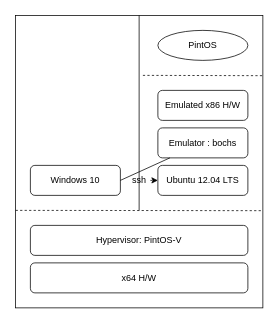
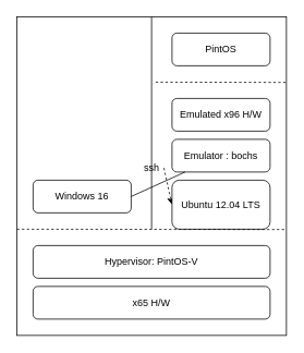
- <mxCell id="10" value="PintOS" style="ellipse;whiteSpace=wrap;html=1;" parent="1" vertex="1"><mxGeometry x="210" y="40" width="120" height="40" as="geometry" /></mxCell>
+ <mxCell id="10" value="PintOS" style="rounded=1;whiteSpace=wrap;html=1;" parent="1" vertex="1"><mxGeometry x="210" y="40" width="120" height="40" as="geometry" /></mxCell>
- <mxCell id="9" value="Emulated x86 H/W" style="rounded=1;whiteSpace=wrap;html=1;" parent="1" vertex="1"><mxGeometry x="210" y="120" width="120" height="40" as="geometry" /></mxCell>
+ <mxCell id="9" value="Emulated x96 H/W" style="rounded=1;whiteSpace=wrap;html=1;" parent="1" vertex="1"><mxGeometry x="210" y="120" width="120" height="40" as="geometry" /></mxCell>
- <mxCell id="6" value="Windows 10" style="rounded=1;whiteSpace=wrap;html=1;" parent="1" vertex="1"><mxGeometry x="40" y="220" width="120" height="40" as="geometry" /></mxCell>
+ <mxCell id="6" value="Windows 16" style="rounded=1;whiteSpace=wrap;html=1;" parent="1" vertex="1"><mxGeometry x="40" y="220" width="120" height="40" as="geometry" /></mxCell>
- <mxCell id="11" value="ssh" style="text;html=1;align=center;verticalAlign=middle;resizable=0;points=[];autosize=1;strokeColor=none;fillColor=none;" parent="1" vertex="1"><mxGeometry x="170" y="230" width="30" height="20" as="geometry" /></mxCell>
+ <mxCell id="11" value="ssh" style="text;html=1;align=center;verticalAlign=middle;resizable=0;points=[];autosize=1;strokeColor=none;fillColor=none;" parent="1" vertex="1"><mxGeometry x="170" y="195" width="30" height="20" as="geometry" /></mxCell>
- <mxCell id="7" value="Ubuntu 12.04 LTS" style="rounded=1;whiteSpace=wrap;html=1;" parent="1" vertex="1"><mxGeometry x="210" y="220" width="120" height="40" as="geometry" /></mxCell>
+ <mxCell id="7" value="Ubuntu 12.04 LTS" style="rounded=1;whiteSpace=wrap;html=1;" parent="1" vertex="1"><mxGeometry x="210" y="220" width="120" height="60" as="geometry" /></mxCell>
- <mxCell id="3" value="x64 H/W" style="rounded=1;whiteSpace=wrap;html=1;" parent="1" vertex="1"><mxGeometry x="40" y="350" width="290" height="40" as="geometry" /></mxCell>
+ <mxCell id="3" value="x65 H/W" style="rounded=1;whiteSpace=wrap;html=1;" parent="1" vertex="1"><mxGeometry x="40" y="350" width="290" height="40" as="geometry" /></mxCell>
